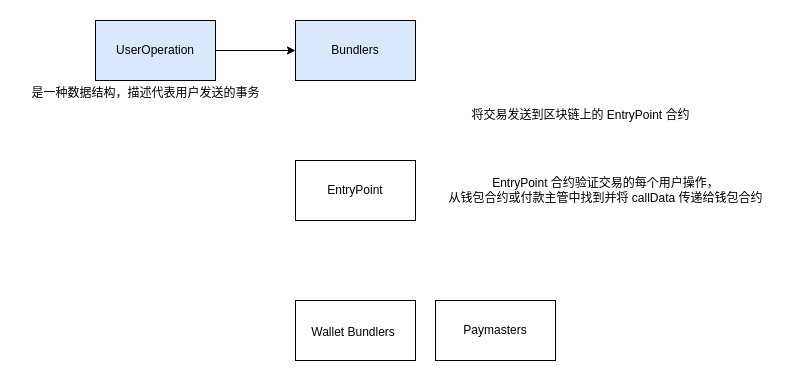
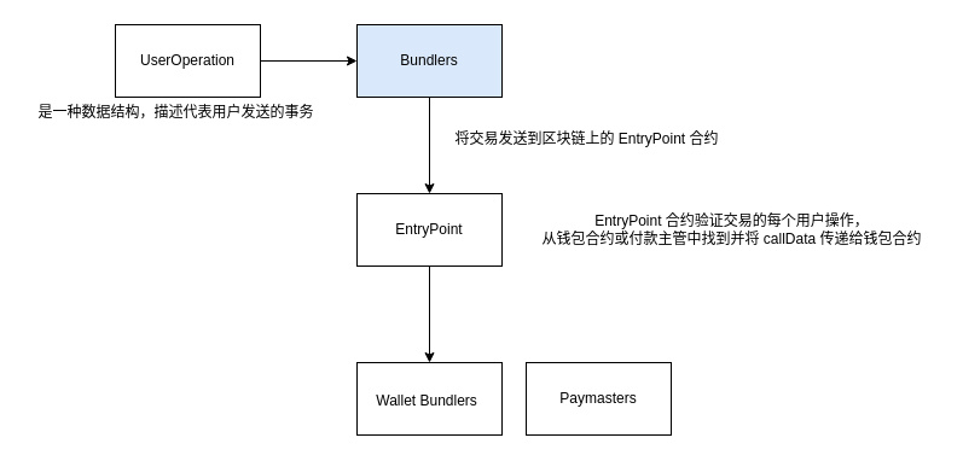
- <mxCell id="3" value="UserOperation" style="rounded=0;whiteSpace=wrap;html=1;fillColor=#dae8fc;" vertex="1" parent="1"><mxGeometry x="95" y="20" width="120" height="60" as="geometry" /></mxCell>
+ <mxCell id="3" value="UserOperation" style="rounded=0;whiteSpace=wrap;html=1;" vertex="1" parent="1"><mxGeometry x="95" y="20" width="120" height="60" as="geometry" /></mxCell>
- <mxCell id="8" value="将交易发送到区块链上的 EntryPoint 合约" style="text;html=1;align=center;verticalAlign=middle;resizable=0;points=[];autosize=1;strokeColor=none;fillColor=none;" vertex="1" parent="1"><mxGeometry x="460" y="100" width="240" height="30" as="geometry" /></mxCell>
+ <mxCell id="8" value="将交易发送到区块链上的 EntryPoint 合约" style="text;html=1;align=center;verticalAlign=middle;resizable=0;points=[];autosize=1;strokeColor=none;fillColor=none;" vertex="1" parent="1"><mxGeometry x="365" y="100" width="240" height="30" as="geometry" /></mxCell>
+ <mxCell id="4" value="" style="edgeStyle=orthogonalEdgeStyle;rounded=0;orthogonalLoop=1;jettySize=auto;html=1;" edge="1" parent="1" source="5" target="7"><mxGeometry relative="1" as="geometry" /></mxCell>
+ <mxCell id="6" value="" style="edgeStyle=orthogonalEdgeStyle;rounded=0;orthogonalLoop=1;jettySize=auto;html=1;" edge="1" parent="1" source="7" target="11"><mxGeometry relative="1" as="geometry" /></mxCell>
